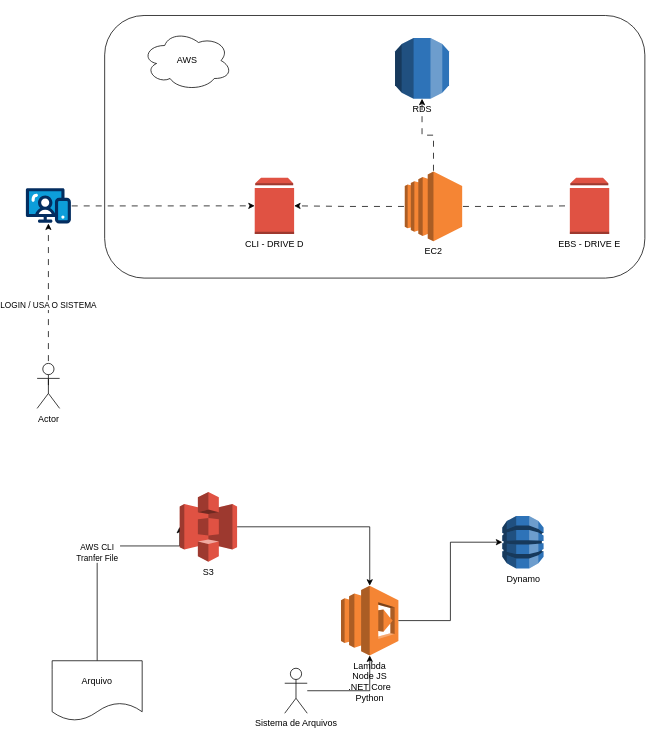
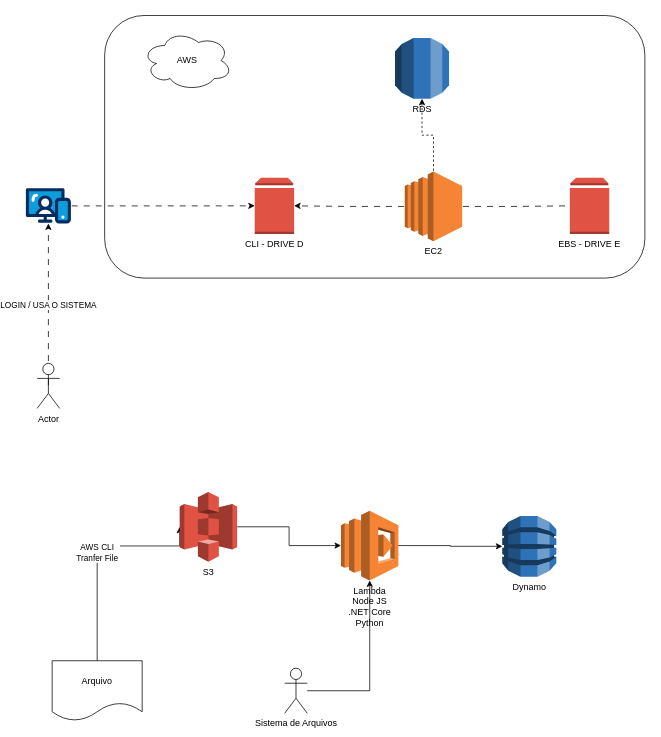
- <mxCell id="9" style="edgeStyle=orthogonalEdgeStyle;rounded=0;orthogonalLoop=1;jettySize=auto;html=1;exitX=0.5;exitY=0;exitDx=0;exitDy=0;exitPerimeter=0;flowAnimation=1;" edge="1" parent="1" source="10" target="13"><mxGeometry relative="1" as="geometry" /></mxCell>
+ <mxCell id="9" style="edgeStyle=orthogonalEdgeStyle;rounded=0;orthogonalLoop=1;jettySize=auto;html=1;exitX=0.5;exitY=0;exitDx=0;exitDy=0;exitPerimeter=0;flowAnimation=1;dashed=1;" edge="1" parent="1" source="10" target="13"><mxGeometry relative="1" as="geometry" /></mxCell>
- <mxCell id="22" value="Dynamo" style="outlineConnect=0;dashed=0;verticalLabelPosition=bottom;verticalAlign=top;align=center;html=1;shape=mxgraph.aws3.dynamo_db;fillColor=#2E73B8;gradientColor=none;" vertex="1" parent="1"><mxGeometry x="655" y="687" width="55" height="70" as="geometry" /></mxCell>
+ <mxCell id="22" value="Dynamo" style="outlineConnect=0;dashed=0;verticalLabelPosition=bottom;verticalAlign=top;align=center;html=1;shape=mxgraph.aws3.dynamo_db;fillColor=#2E73B8;gradientColor=none;" vertex="1" parent="1"><mxGeometry x="655" y="687" width="72" height="81" as="geometry" /></mxCell>
- <mxCell id="19" value="Lambda&lt;div&gt;Node JS&lt;/div&gt;&lt;div&gt;.NET Core&lt;/div&gt;&lt;div&gt;Python&lt;br&gt;&lt;div&gt;&lt;br&gt;&lt;/div&gt;&lt;/div&gt;" style="outlineConnect=0;dashed=0;verticalLabelPosition=bottom;verticalAlign=top;align=center;html=1;shape=mxgraph.aws3.lambda;fillColor=#F58534;gradientColor=none;" vertex="1" parent="1"><mxGeometry x="440" y="780" width="76.5" height="93" as="geometry" /></mxCell>
+ <mxCell id="19" value="Lambda&lt;div&gt;Node JS&lt;/div&gt;&lt;div&gt;.NET Core&lt;/div&gt;&lt;div&gt;Python&lt;br&gt;&lt;div&gt;&lt;br&gt;&lt;/div&gt;&lt;/div&gt;" style="outlineConnect=0;dashed=0;verticalLabelPosition=bottom;verticalAlign=top;align=center;html=1;shape=mxgraph.aws3.lambda;fillColor=#F58534;gradientColor=none;" vertex="1" parent="1"><mxGeometry x="440" y="680" width="76.5" height="93" as="geometry" /></mxCell>
